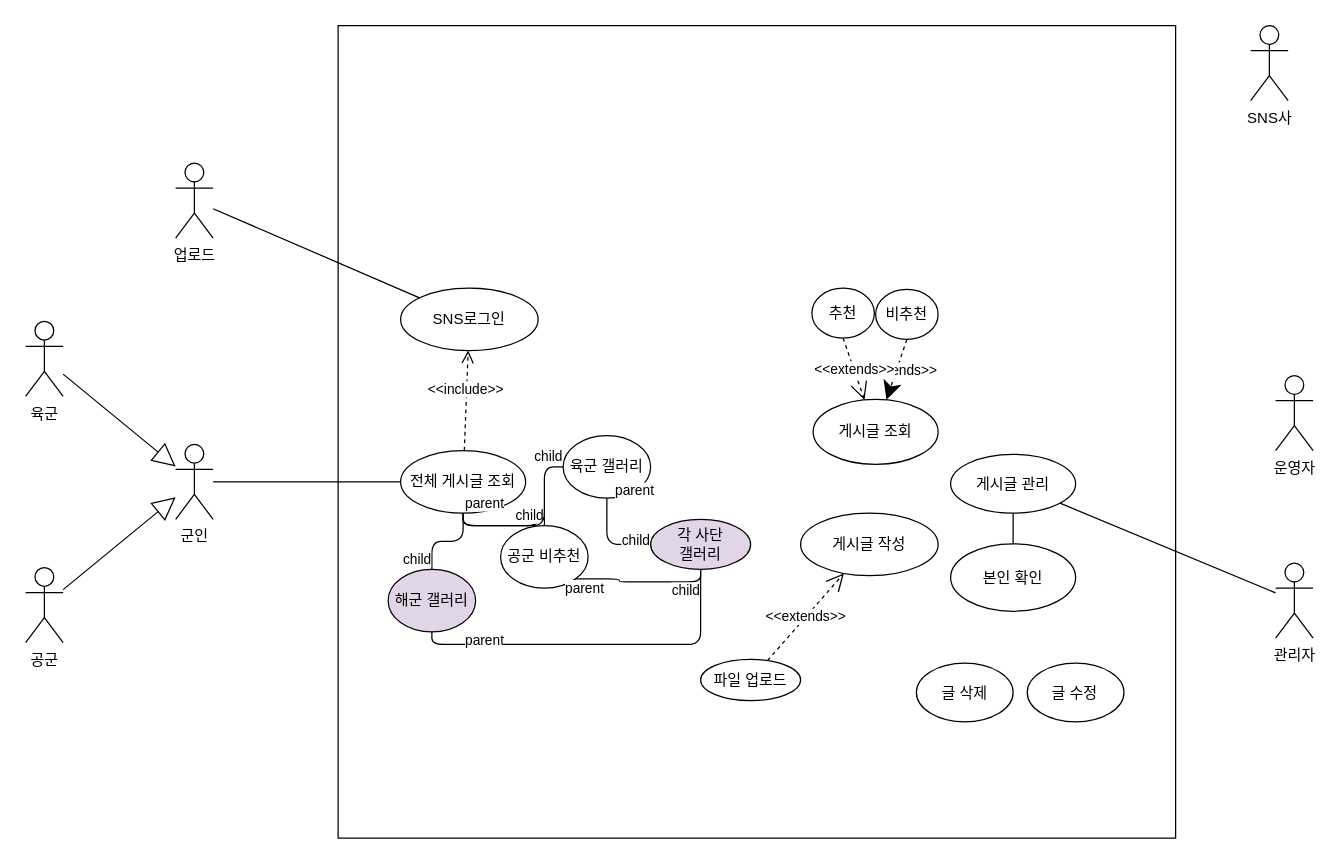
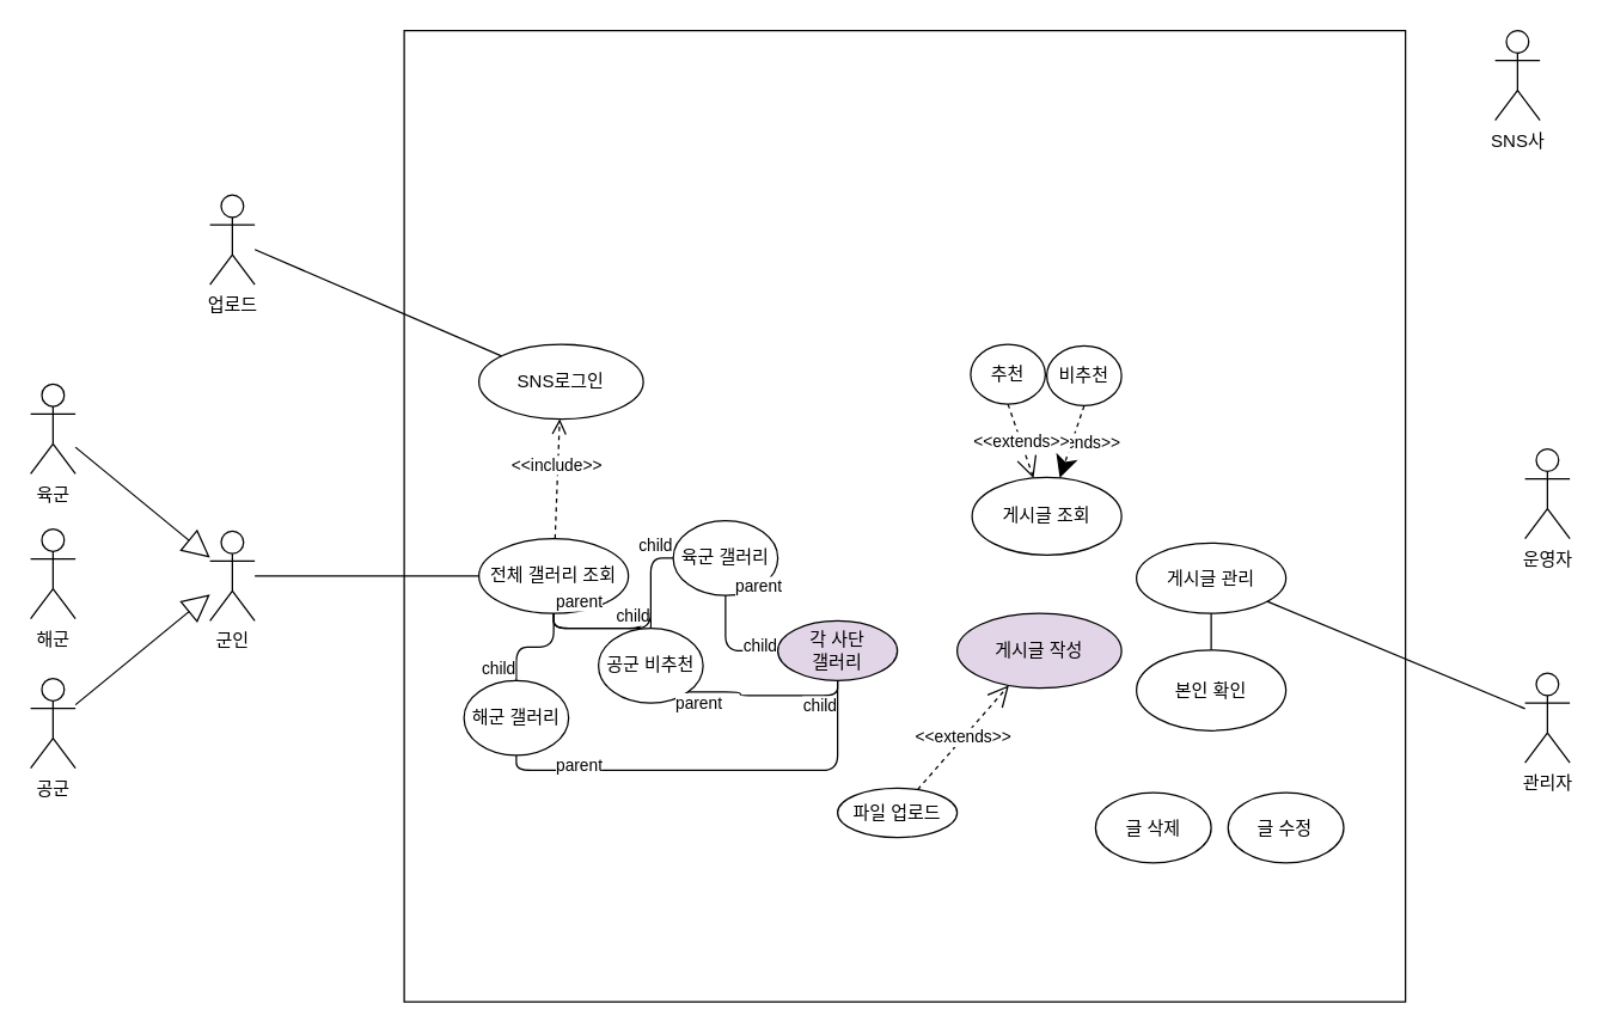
+ <mxCell id="3" value="해군" style="shape=umlActor;verticalLabelPosition=bottom;verticalAlign=top;html=1;outlineConnect=0;" parent="1" vertex="1"><mxGeometry x="20" y="353.5" width="30" height="60" as="geometry" /></mxCell>
- <mxCell id="18" value="전체 게시글 조회" style="ellipse;whiteSpace=wrap;html=1;" parent="1" vertex="1"><mxGeometry x="320" y="360" width="100" height="50" as="geometry" /></mxCell>
+ <mxCell id="18" value="전체 갤러리 조회" style="ellipse;whiteSpace=wrap;html=1;" parent="1" vertex="1"><mxGeometry x="320" y="360" width="100" height="50" as="geometry" /></mxCell>
- <mxCell id="8" value="게시글 작성" style="ellipse;whiteSpace=wrap;html=1;" parent="1" vertex="1"><mxGeometry x="640" y="410" width="110" height="50" as="geometry" /></mxCell>
+ <mxCell id="8" value="게시글 작성" style="ellipse;whiteSpace=wrap;html=1;fillColor=#e1d5e7;" parent="1" vertex="1"><mxGeometry x="640" y="410" width="110" height="50" as="geometry" /></mxCell>
- <mxCell id="21" value="해군 갤러리" style="ellipse;whiteSpace=wrap;html=1;fillColor=#e1d5e7;" parent="1" vertex="1"><mxGeometry x="310" y="455" width="70" height="50" as="geometry" /></mxCell>
+ <mxCell id="21" value="해군 갤러리" style="ellipse;whiteSpace=wrap;html=1;" parent="1" vertex="1"><mxGeometry x="310" y="455" width="70" height="50" as="geometry" /></mxCell>
